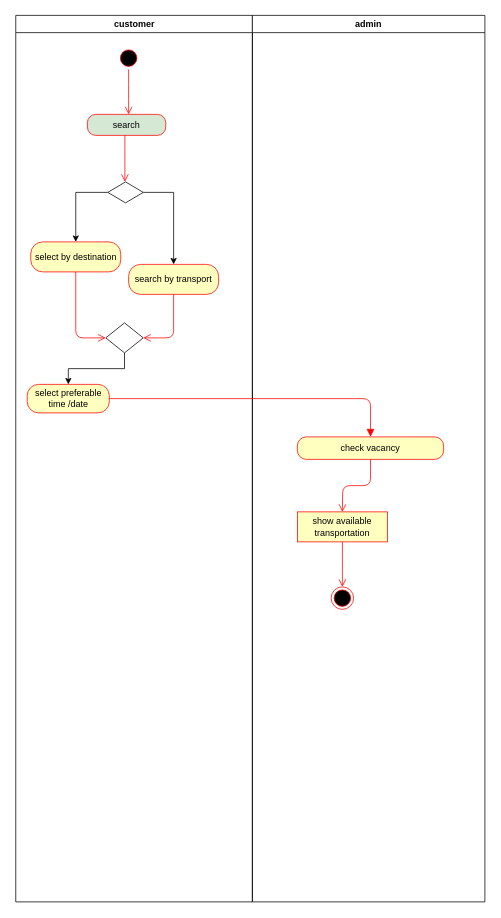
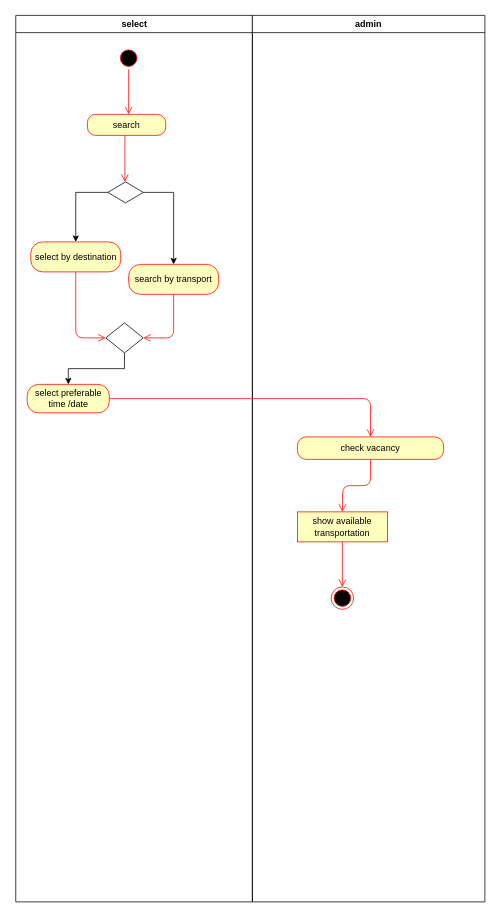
- <mxCell id="2" value="customer" style="swimlane;whiteSpace=wrap" parent="1" vertex="1"><mxGeometry x="20.5" y="20" width="315.5" height="1182" as="geometry" /></mxCell>
+ <mxCell id="2" value="select" style="swimlane;whiteSpace=wrap" parent="1" vertex="1"><mxGeometry x="20.5" y="20" width="315.5" height="1182" as="geometry" /></mxCell>
- <mxCell id="5" value="search" style="rounded=1;whiteSpace=wrap;html=1;arcSize=40;fontColor=#000000;fillColor=#d5e8d4;strokeColor=#ff0000;" parent="2" vertex="1"><mxGeometry x="95.5" y="132" width="104.5" height="28" as="geometry" /></mxCell>
+ <mxCell id="5" value="search" style="rounded=1;whiteSpace=wrap;html=1;arcSize=40;fontColor=#000000;fillColor=#ffffc0;strokeColor=#ff0000;" parent="2" vertex="1"><mxGeometry x="95.5" y="132" width="104.5" height="28" as="geometry" /></mxCell>
- <mxCell id="23" value="" style="edgeStyle=orthogonalEdgeStyle;html=1;verticalAlign=bottom;endArrow=block;endSize=8;strokeColor=#ff0000;entryX=0.5;entryY=0;entryDx=0;entryDy=0;" parent="1" source="16" target="18" edge="1"><mxGeometry relative="1" as="geometry"><mxPoint x="166" y="592" as="targetPoint" /></mxGeometry></mxCell>
+ <mxCell id="23" value="" style="edgeStyle=orthogonalEdgeStyle;html=1;verticalAlign=bottom;endArrow=open;endSize=8;strokeColor=#ff0000;entryX=0.5;entryY=0;entryDx=0;entryDy=0;" parent="1" source="16" target="18" edge="1"><mxGeometry relative="1" as="geometry"><mxPoint x="166" y="592" as="targetPoint" /></mxGeometry></mxCell>
